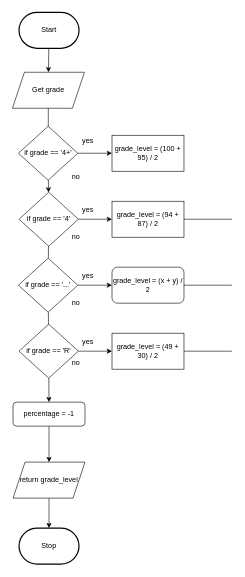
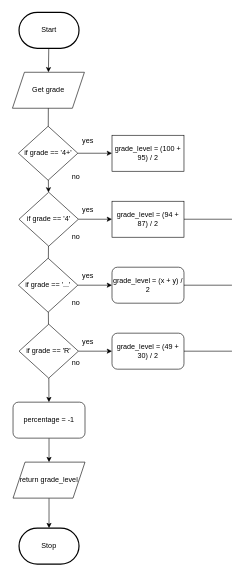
- <mxCell id="25" value="grade_level = (49 + 30) / 2" style="whiteSpace=wrap;html=1;rounded=0;" parent="1" vertex="1"><mxGeometry x="186" y="555" width="120" height="60" as="geometry" /></mxCell>
+ <mxCell id="25" value="grade_level = (49 + 30) / 2" style="rounded=1;whiteSpace=wrap;html=1;" parent="1" vertex="1"><mxGeometry x="186" y="555" width="120" height="60" as="geometry" /></mxCell>
- <mxCell id="37" value="percentage = -1" style="rounded=1;whiteSpace=wrap;html=1;" vertex="1" parent="1"><mxGeometry x="21" y="670" width="120" height="40" as="geometry" /></mxCell>
+ <mxCell id="37" value="percentage = -1" style="rounded=1;whiteSpace=wrap;html=1;" vertex="1" parent="1"><mxGeometry x="21" y="670" width="120" height="60" as="geometry" /></mxCell>
